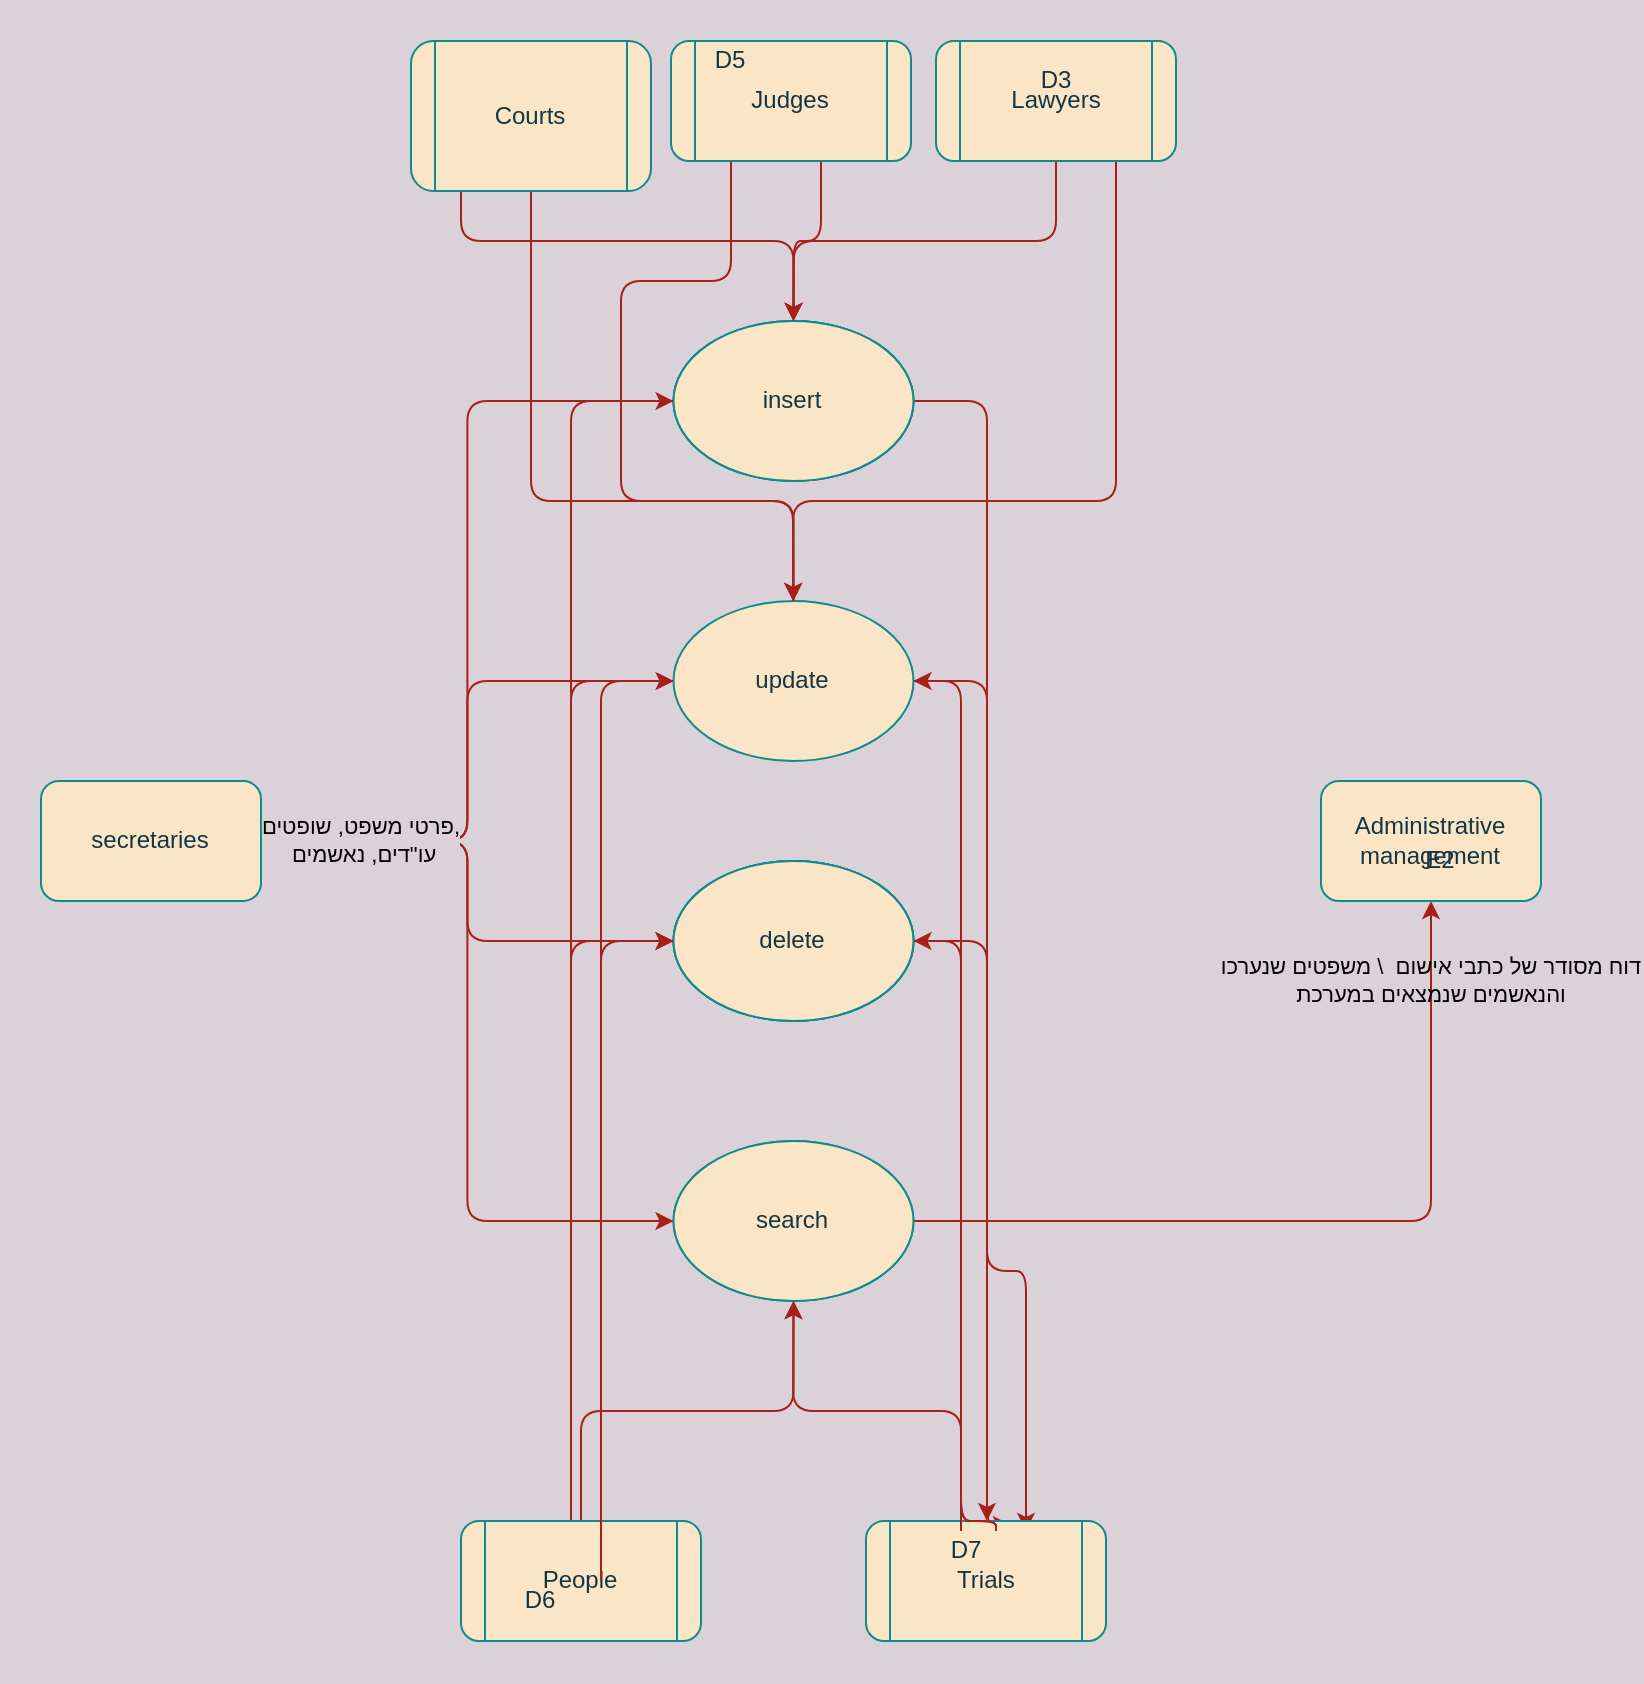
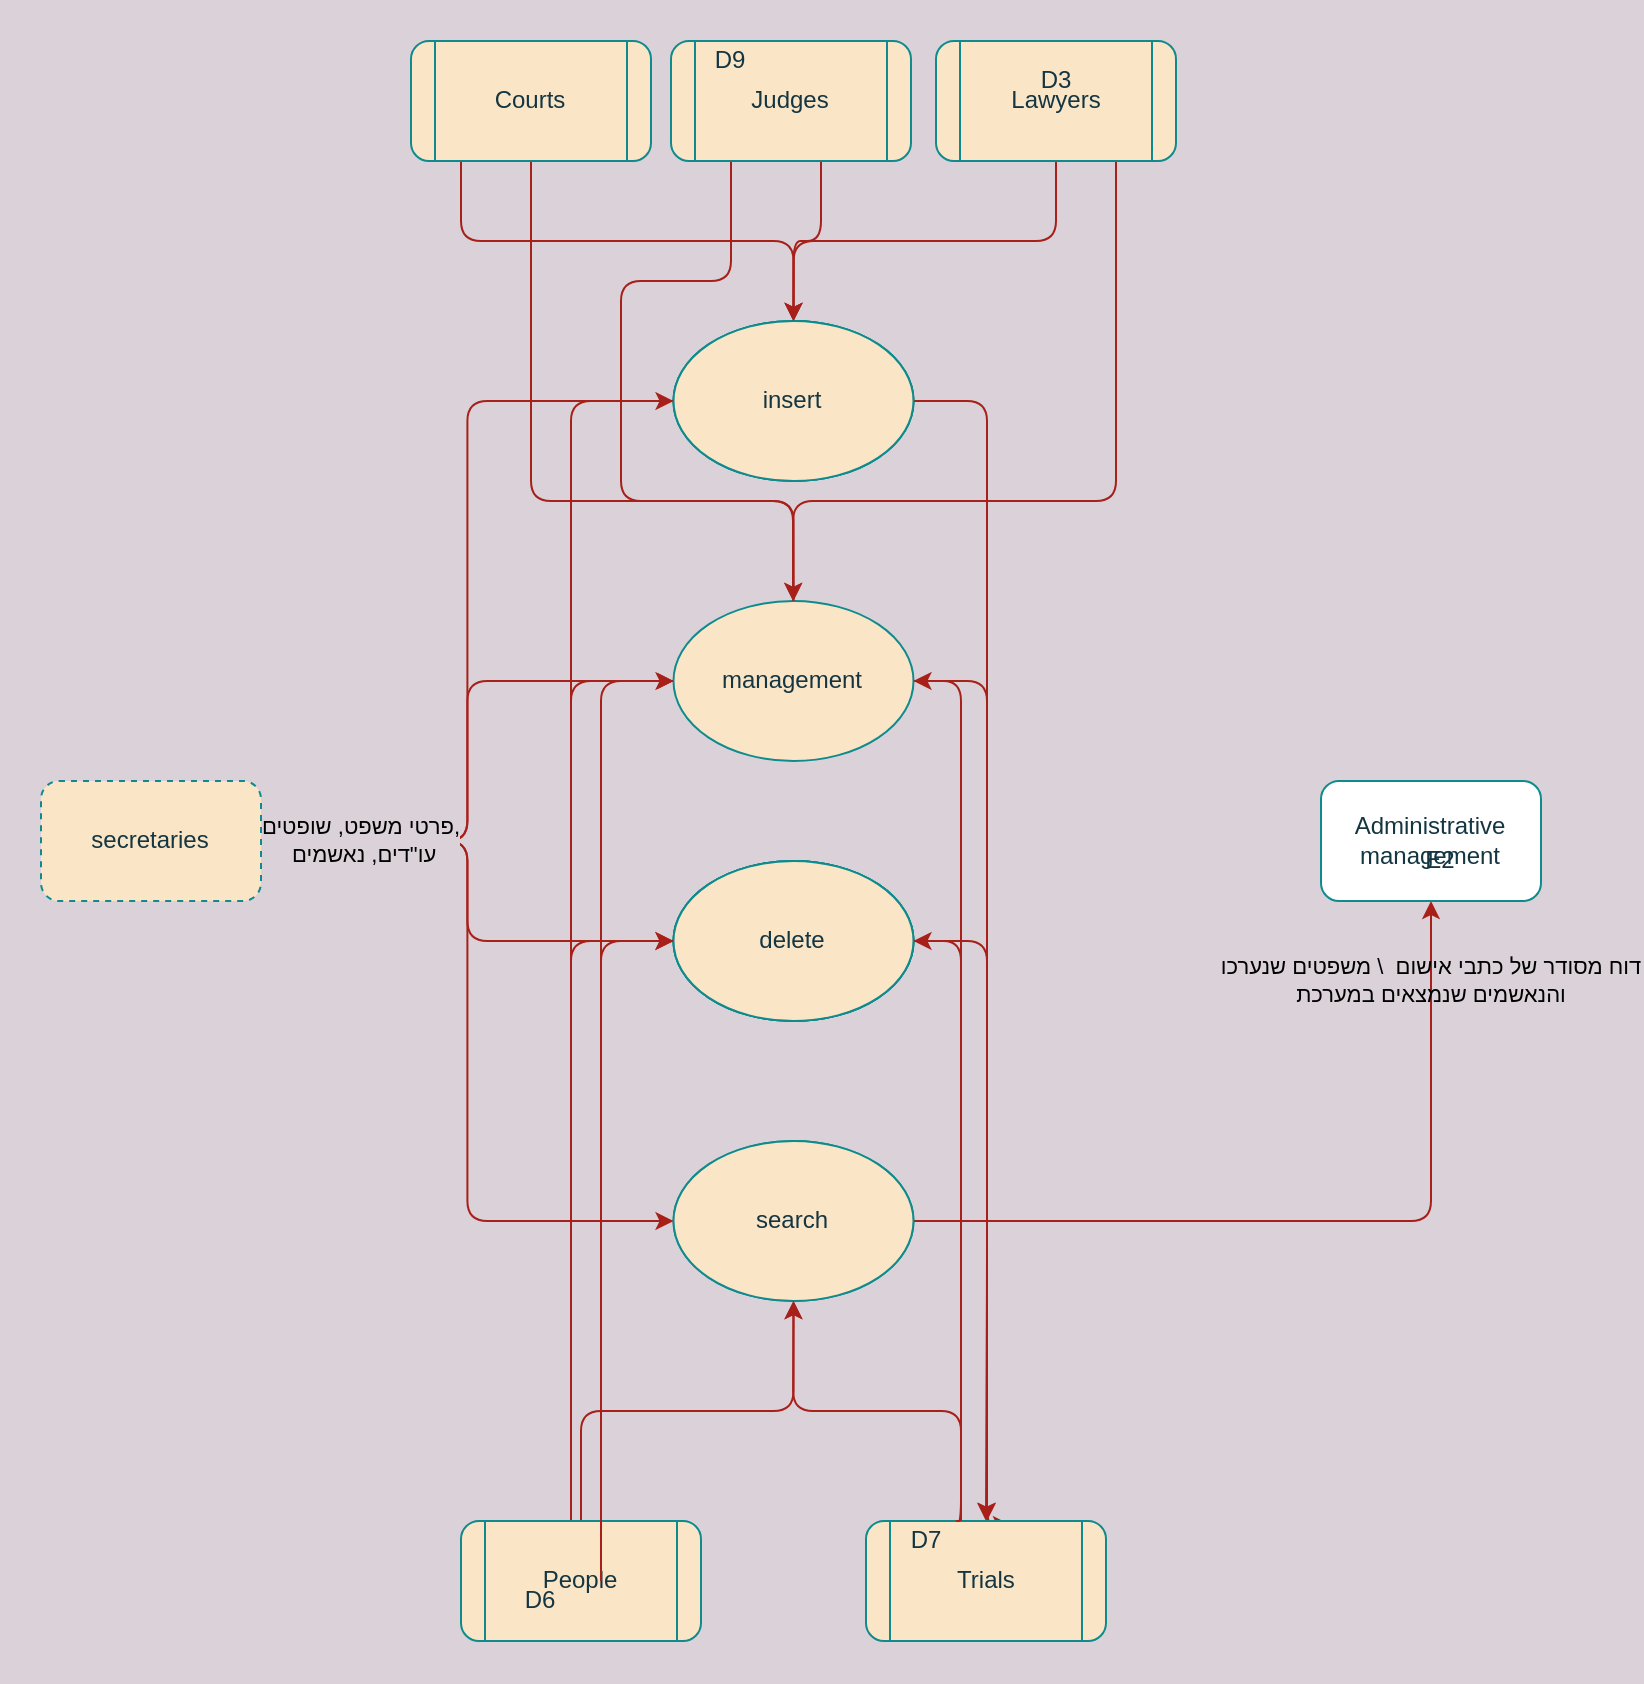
- <mxCell id="26" value="D5" style="text;html=1;strokeColor=none;fillColor=none;align=center;verticalAlign=middle;whiteSpace=wrap;rounded=1;fontColor=#143642;" parent="1" vertex="1"><mxGeometry x="335" y="20" width="60" height="20" as="geometry" /></mxCell>
+ <mxCell id="26" value="D9" style="text;html=1;strokeColor=none;fillColor=none;align=center;verticalAlign=middle;whiteSpace=wrap;rounded=1;fontColor=#143642;" parent="1" vertex="1"><mxGeometry x="335" y="20" width="60" height="20" as="geometry" /></mxCell>
- <mxCell id="29" value="Courts" style="shape=process;whiteSpace=wrap;html=1;backgroundOutline=1;rounded=1;fillColor=#FAE5C7;strokeColor=#0F8B8D;fontColor=#143642;" parent="1" vertex="1"><mxGeometry x="205" y="20" width="120" height="75" as="geometry" /></mxCell>
+ <mxCell id="29" value="Courts" style="shape=process;whiteSpace=wrap;html=1;backgroundOutline=1;rounded=1;fillColor=#FAE5C7;strokeColor=#0F8B8D;fontColor=#143642;" parent="1" vertex="1"><mxGeometry x="205" y="20" width="120" height="60" as="geometry" /></mxCell>
- <mxCell id="12" value="update" style="ellipse;whiteSpace=wrap;html=1;shadow=0;sketch=0;rounded=1;fillColor=#FAE5C7;strokeColor=#0F8B8D;fontColor=#143642;" parent="1" vertex="1"><mxGeometry x="336.25" y="300" width="120" height="80" as="geometry" /></mxCell>
+ <mxCell id="12" value="management" style="ellipse;whiteSpace=wrap;html=1;shadow=0;sketch=0;rounded=1;fillColor=#FAE5C7;strokeColor=#0F8B8D;fontColor=#143642;" parent="1" vertex="1"><mxGeometry x="336.25" y="300" width="120" height="80" as="geometry" /></mxCell>
- <mxCell id="46" value="secretaries" style="whiteSpace=wrap;html=1;rounded=1;fillColor=#FAE5C7;strokeColor=#0F8B8D;fontColor=#143642;" parent="1" vertex="1"><mxGeometry x="20" y="390" width="110" height="60" as="geometry" /></mxCell>
+ <mxCell id="46" value="secretaries" style="whiteSpace=wrap;html=1;rounded=1;fillColor=#FAE5C7;strokeColor=#0F8B8D;fontColor=#143642;dashed=1;" parent="1" vertex="1"><mxGeometry x="20" y="390" width="110" height="60" as="geometry" /></mxCell>
- <mxCell id="40" value="Administrative&lt;br&gt;management" style="whiteSpace=wrap;html=1;rounded=1;fillColor=#FAE5C7;strokeColor=#0F8B8D;fontColor=#143642;" parent="1" vertex="1"><mxGeometry x="660" y="390" width="110" height="60" as="geometry" /></mxCell>
+ <mxCell id="40" value="Administrative&lt;br&gt;management" style="whiteSpace=wrap;html=1;rounded=1;fillColor=#ffffff;strokeColor=#0F8B8D;fontColor=#143642;" parent="1" vertex="1"><mxGeometry x="660" y="390" width="110" height="60" as="geometry" /></mxCell>
- <mxCell id="39" value="D7" style="text;html=1;strokeColor=none;fillColor=none;align=center;verticalAlign=middle;whiteSpace=wrap;rounded=1;fontColor=#143642;" parent="1" vertex="1"><mxGeometry x="452.5" y="765" width="60" height="20" as="geometry" /></mxCell>
+ <mxCell id="39" value="D7" style="text;html=1;strokeColor=none;fillColor=none;align=center;verticalAlign=middle;whiteSpace=wrap;rounded=1;fontColor=#143642;" parent="1" vertex="1"><mxGeometry x="432.5" y="760" width="60" height="20" as="geometry" /></mxCell>
